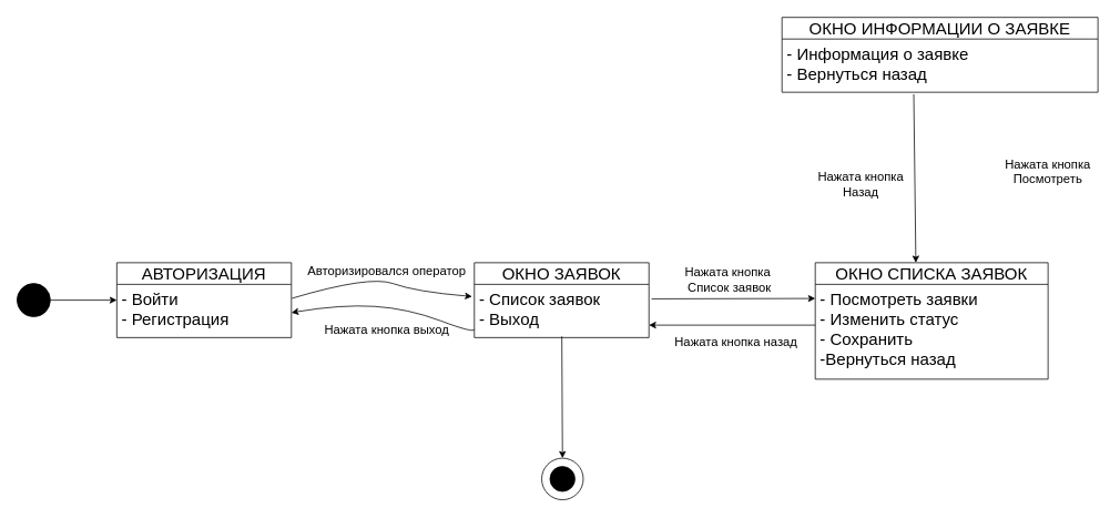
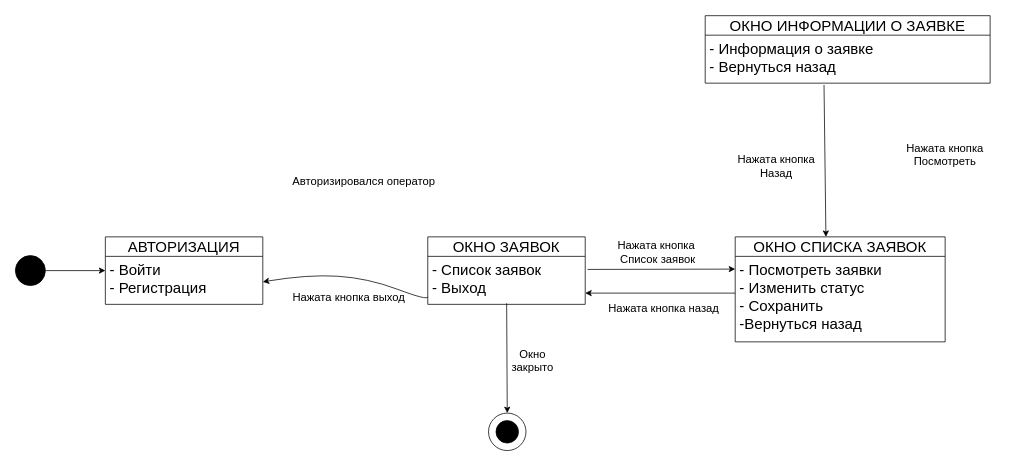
- <mxCell id="8" value="&lt;font style=&quot;font-size: 15px;&quot;&gt;Авторизировался оператор&lt;/font&gt;" style="text;html=1;strokeColor=none;fillColor=none;align=center;verticalAlign=middle;whiteSpace=wrap;rounded=0;" vertex="1" parent="1"><mxGeometry x="360" y="305" width="210" height="40" as="geometry" /></mxCell>
+ <mxCell id="8" value="&lt;font style=&quot;font-size: 15px;&quot;&gt;Авторизировался оператор&lt;/font&gt;" style="text;html=1;strokeColor=none;fillColor=none;align=center;verticalAlign=middle;whiteSpace=wrap;rounded=0;" vertex="1" parent="1"><mxGeometry x="380" y="220" width="210" height="40" as="geometry" /></mxCell>
- <mxCell id="11" value="" style="curved=1;endArrow=classic;html=1;rounded=0;exitX=1.003;exitY=0.262;exitDx=0;exitDy=0;exitPerimeter=0;entryX=-0.013;entryY=0.228;entryDx=0;entryDy=0;entryPerimeter=0;" edge="1" parent="1" source="5" target="7"><mxGeometry width="50" height="50" relative="1" as="geometry"><mxPoint x="394" y="315" as="sourcePoint" /><mxPoint x="560" y="358" as="targetPoint" /><Array as="points"><mxPoint x="444" y="330" /><mxPoint x="500" y="350" /></Array></mxGeometry></mxCell>
+ <mxCell id="25" value="&lt;span style=&quot;font-size: 15px;&quot;&gt;Окно&lt;br&gt;закрыто&lt;/span&gt;" style="text;html=1;strokeColor=none;fillColor=none;align=center;verticalAlign=middle;whiteSpace=wrap;rounded=0;" vertex="1" parent="1"><mxGeometry x="670" y="460" width="80" height="40" as="geometry" /></mxCell>
